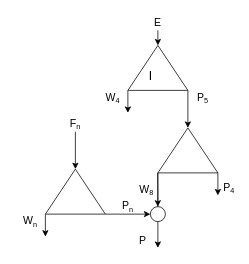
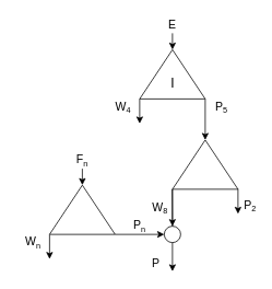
- <mxCell id="24" value="I" style="text;html=1;align=center;verticalAlign=middle;resizable=0;points=[];autosize=1;strokeColor=none;fillColor=none;fontSize=16;" vertex="1" parent="1"><mxGeometry x="190" y="90" width="20" height="20" as="geometry" /></mxCell>
+ <mxCell id="24" value="I" style="text;html=1;align=center;verticalAlign=middle;resizable=0;points=[];autosize=1;strokeColor=none;fillColor=none;fontSize=16;" vertex="1" parent="1"><mxGeometry x="200" y="90" width="20" height="20" as="geometry" /></mxCell>
- <mxCell id="14" value="&lt;font style=&quot;font-size: 14px&quot;&gt;F&lt;/font&gt;&lt;font style=&quot;font-size: 11.667px&quot;&gt;&lt;sub&gt;n&lt;/sub&gt;&lt;/font&gt;" style="text;html=1;strokeColor=none;fillColor=none;align=center;verticalAlign=middle;whiteSpace=wrap;rounded=0;" parent="1" vertex="1"><mxGeometry x="80" y="155" width="40" height="20" as="geometry" /></mxCell>
+ <mxCell id="14" value="&lt;font style=&quot;font-size: 14px&quot;&gt;F&lt;/font&gt;&lt;font style=&quot;font-size: 11.667px&quot;&gt;&lt;sub&gt;n&lt;/sub&gt;&lt;/font&gt;" style="text;html=1;strokeColor=none;fillColor=none;align=center;verticalAlign=middle;whiteSpace=wrap;rounded=0;" parent="1" vertex="1"><mxGeometry x="80" y="185" width="40" height="20" as="geometry" /></mxCell>
- <mxCell id="19" value="&lt;font style=&quot;font-size: 14px&quot;&gt;P&lt;/font&gt;&lt;font style=&quot;font-size: 11.667px&quot;&gt;&lt;sub&gt;4&lt;/sub&gt;&lt;/font&gt;" style="text;html=1;strokeColor=none;fillColor=none;align=center;verticalAlign=middle;whiteSpace=wrap;rounded=0;" parent="1" vertex="1"><mxGeometry x="300" y="215" width="10" height="70" as="geometry" /></mxCell>
+ <mxCell id="19" value="&lt;font style=&quot;font-size: 14px&quot;&gt;P&lt;/font&gt;&lt;font style=&quot;font-size: 11.667px&quot;&gt;&lt;sub&gt;2&lt;/sub&gt;&lt;/font&gt;" style="text;html=1;strokeColor=none;fillColor=none;align=center;verticalAlign=middle;whiteSpace=wrap;rounded=0;" parent="1" vertex="1"><mxGeometry x="300" y="215" width="10" height="70" as="geometry" /></mxCell>
